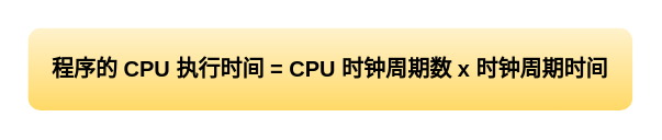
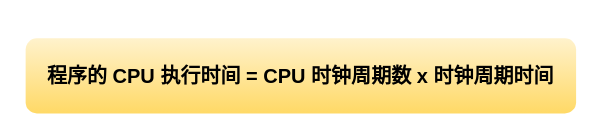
- <mxCell id="2" value="程序的 CPU 执行时间 = CPU 时钟周期数 x 时钟周期时间" style="rounded=1;whiteSpace=wrap;html=1;fontSize=16;gradientColor=#ffd966;fillColor=#fff2cc;strokeColor=none;fontStyle=1" vertex="1" parent="1"><mxGeometry x="20" y="20" width="440" height="60" as="geometry" /></mxCell>
+ <mxCell id="2" value="程序的 CPU 执行时间 = CPU 时钟周期数 x 时钟周期时间" style="rounded=1;whiteSpace=wrap;html=1;fontSize=16;gradientColor=#ffd966;fillColor=#fff2cc;strokeColor=none;fontStyle=1" vertex="1" parent="1"><mxGeometry x="20" y="30" width="440" height="60" as="geometry" /></mxCell>
